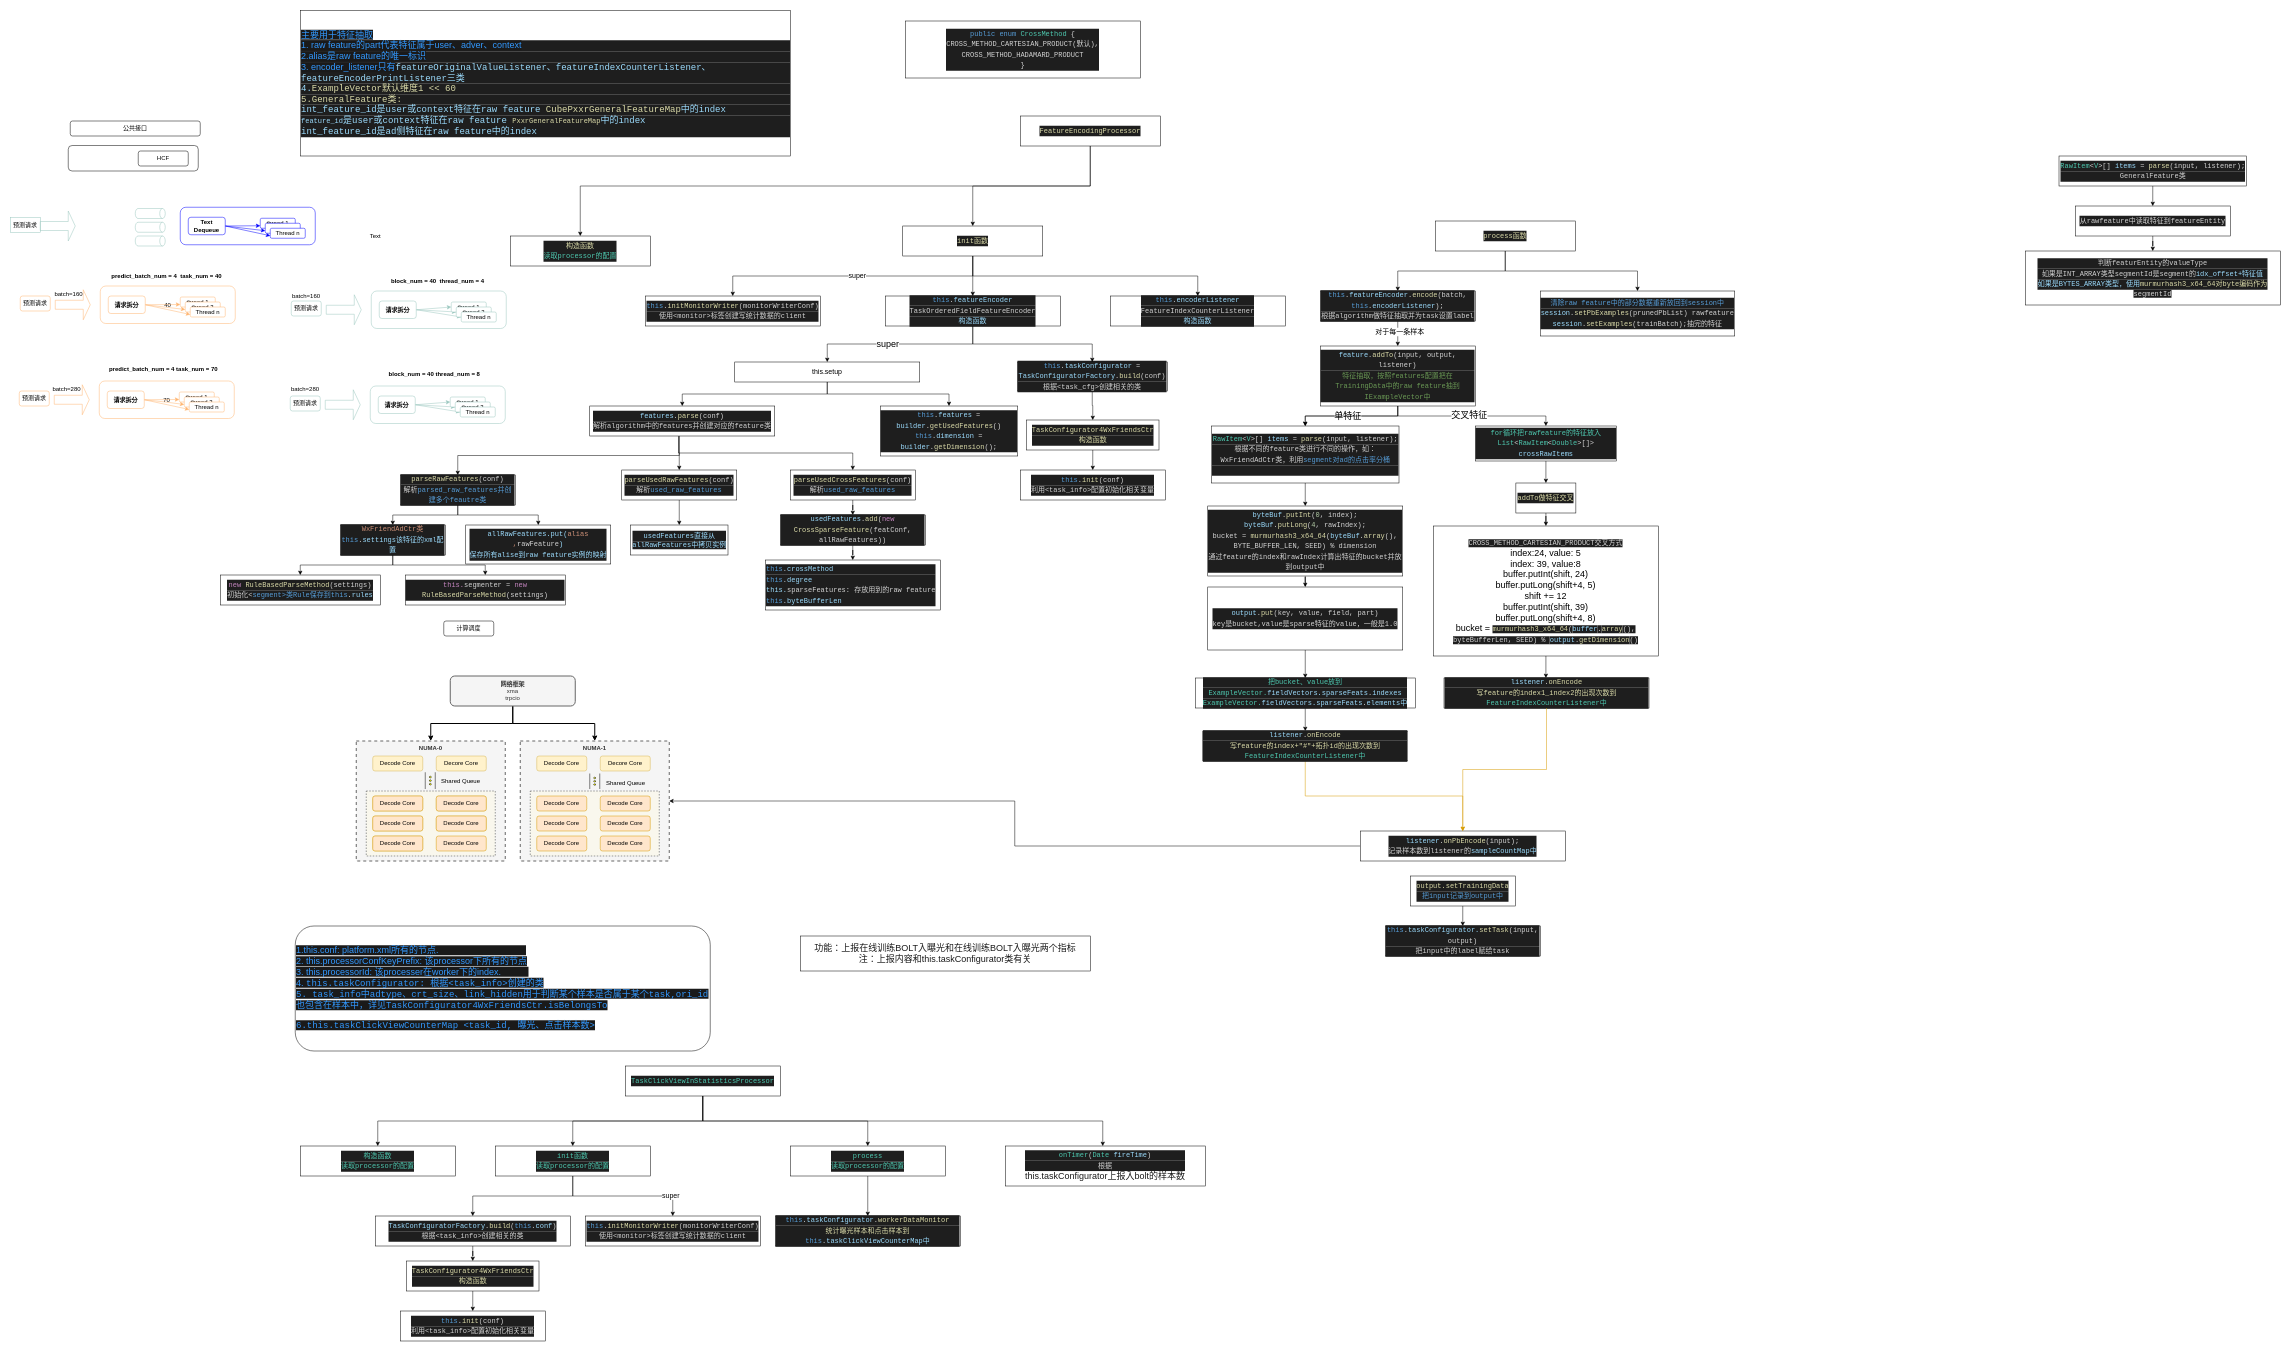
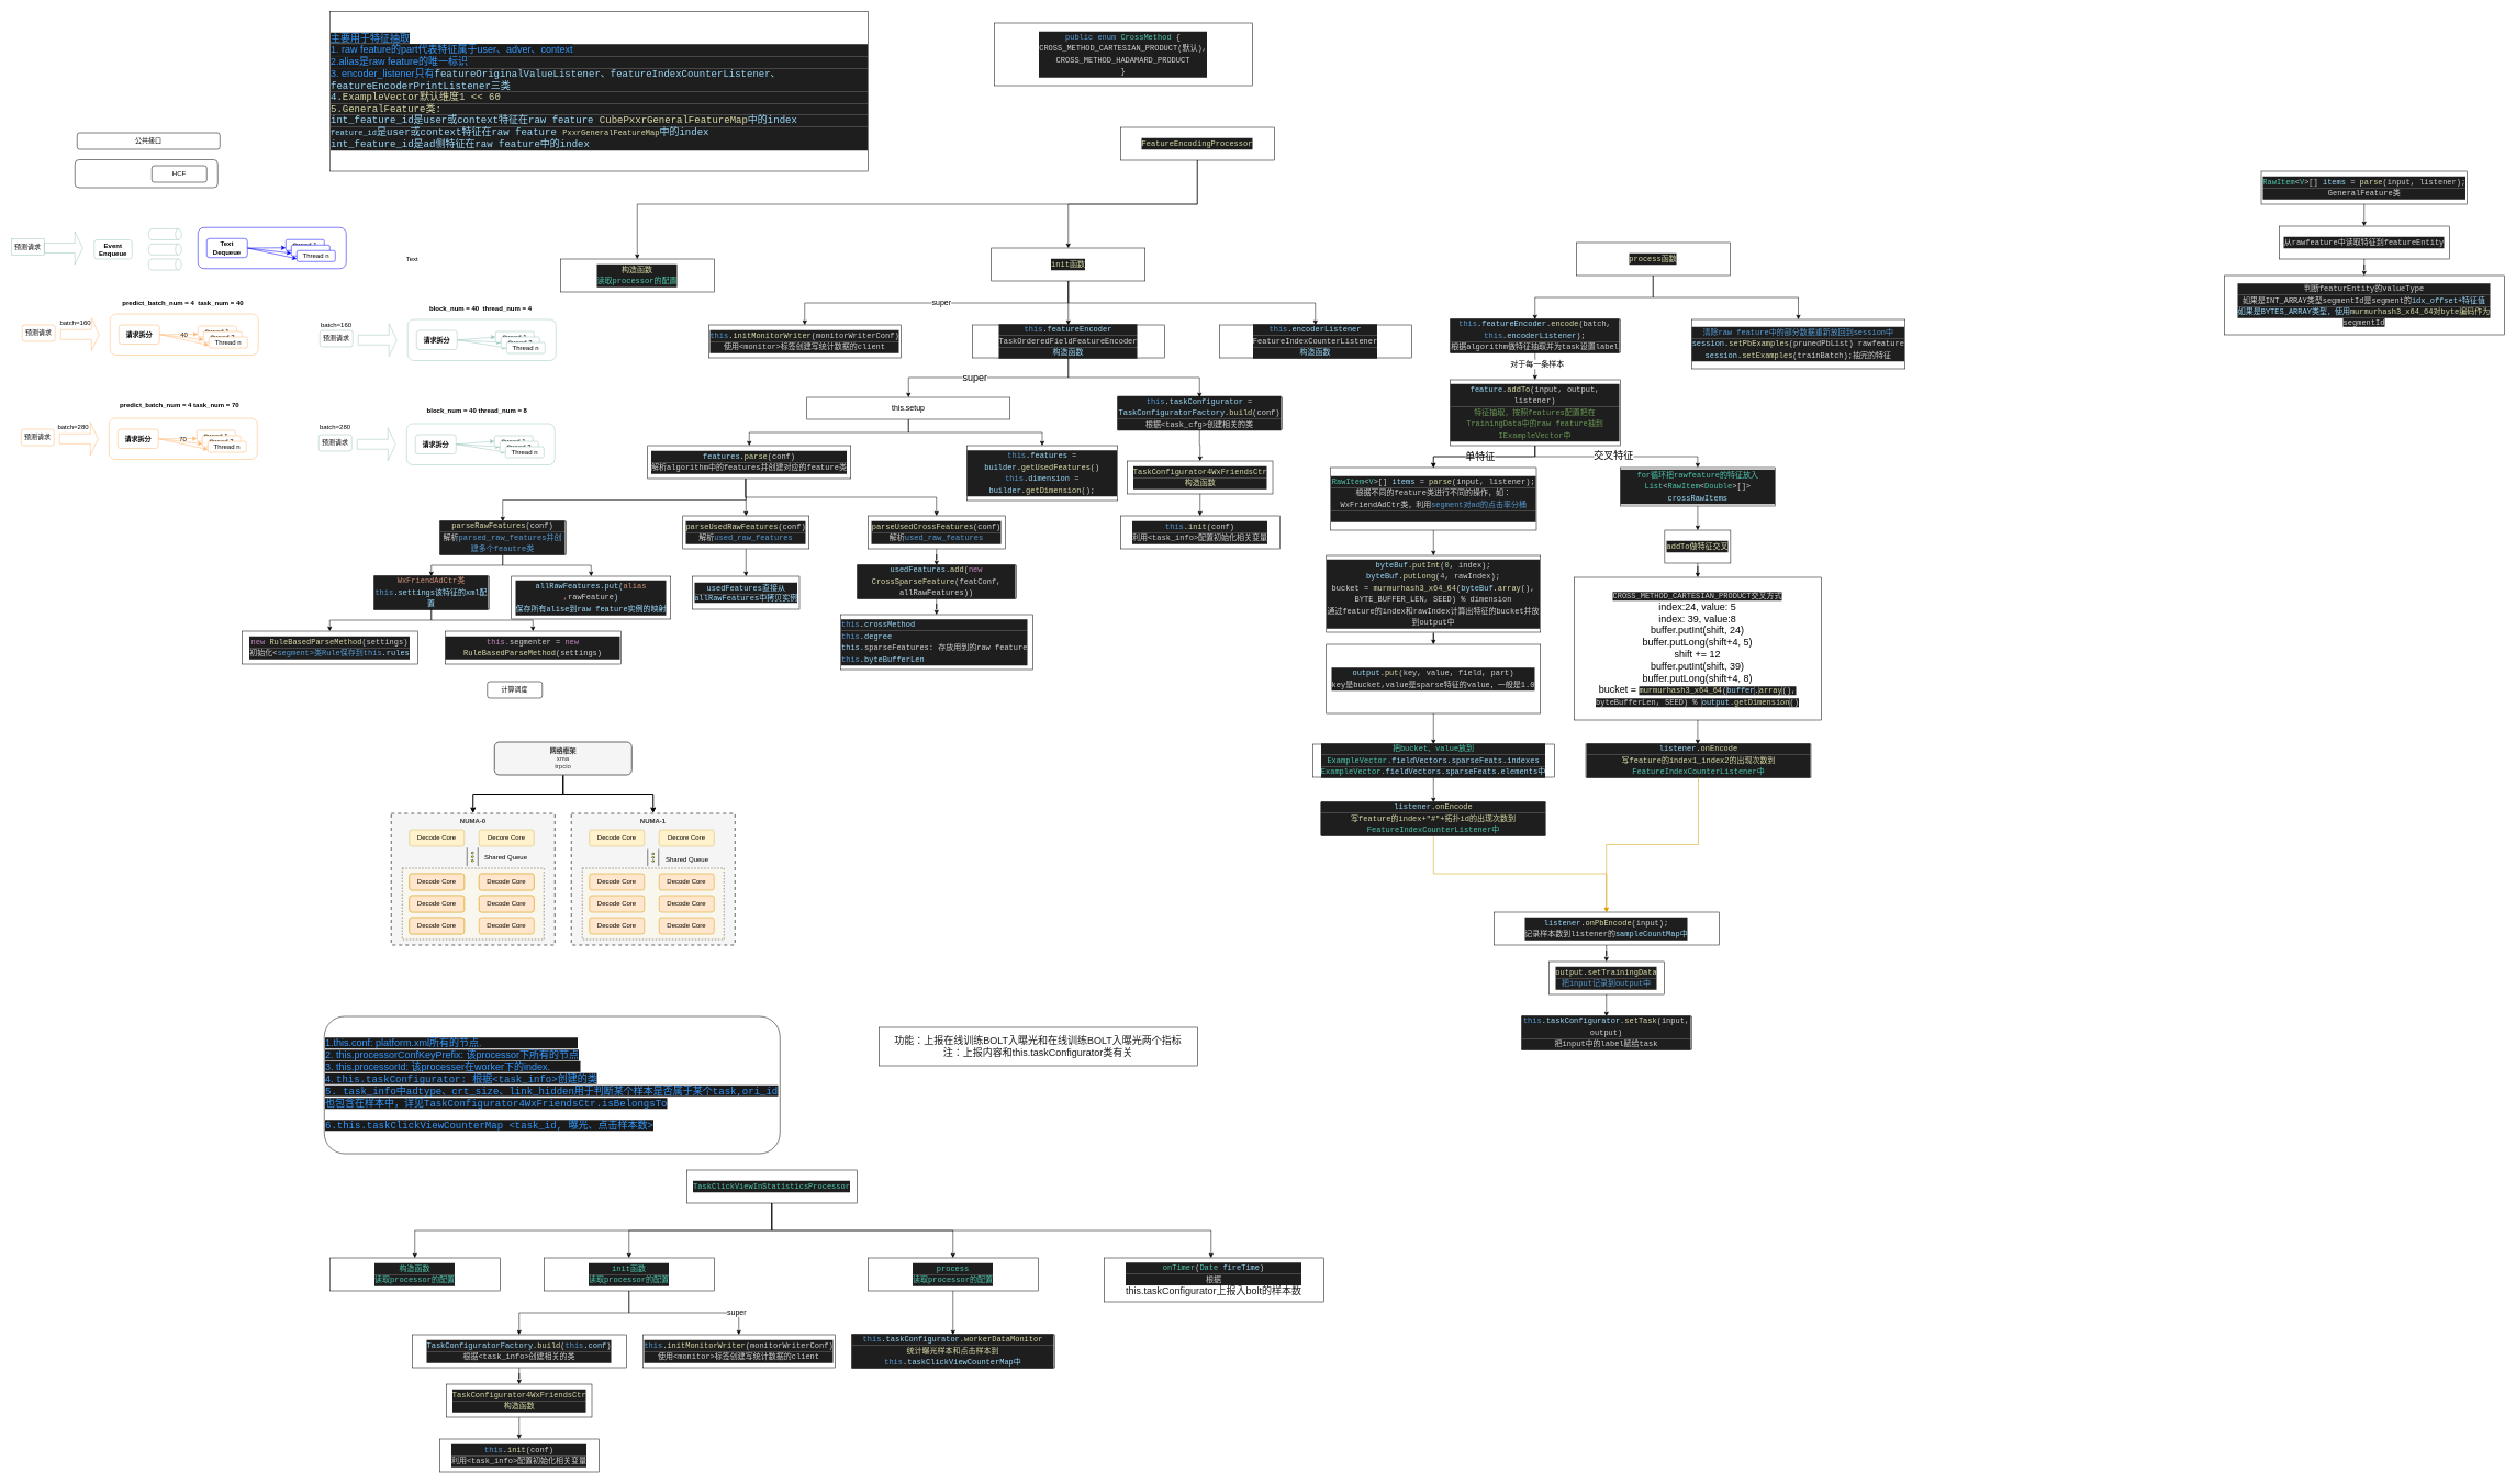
+ <mxCell id="9" value="Event Enqueue" style="rounded=1;whiteSpace=wrap;html=1;fontStyle=1;strokeColor=#9AC7BF;" parent="1" vertex="1"><mxGeometry x="171" y="436" width="69" height="35" as="geometry" /></mxCell>
- <mxCell id="156" value="" style="edgeStyle=orthogonalEdgeStyle;rounded=0;orthogonalLoop=1;jettySize=auto;html=1;fontSize=18;" parent="1" source="157" target="2" edge="1"><mxGeometry relative="1" as="geometry" /></mxCell>
+ <mxCell id="156" value="" style="edgeStyle=orthogonalEdgeStyle;rounded=0;orthogonalLoop=1;jettySize=auto;html=1;fontSize=18;" parent="1" source="157" target="160" edge="1"><mxGeometry relative="1" as="geometry" /></mxCell>
